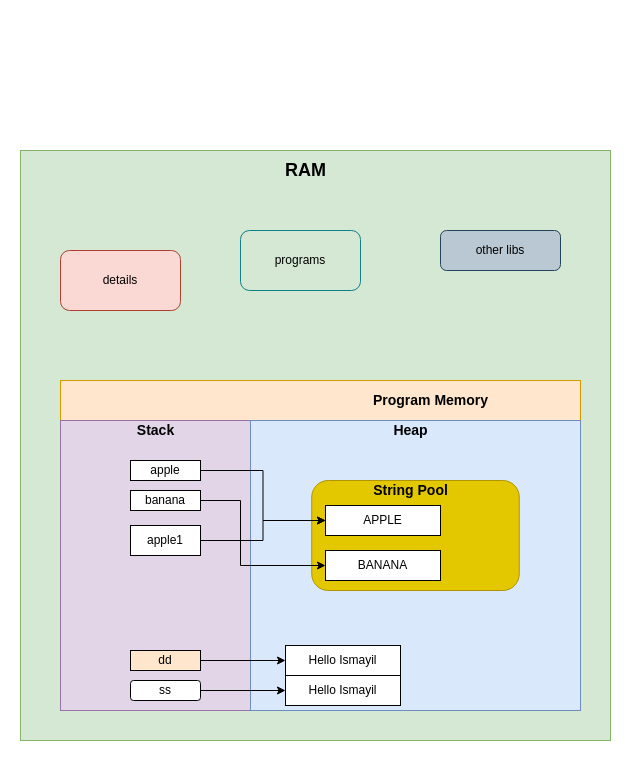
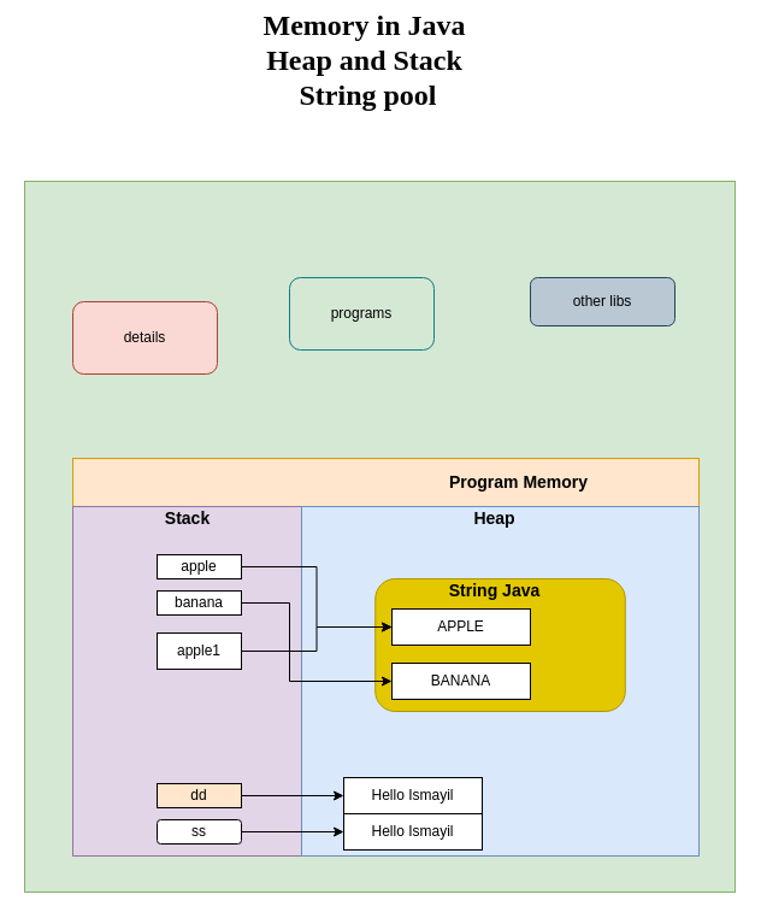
+ <mxCell id="2" value="&lt;font face=&quot;Times New Roman&quot; style=&quot;font-size: 24px&quot;&gt;&lt;b&gt;Memory in Java&amp;nbsp;&lt;br&gt;Heap and Stack&amp;nbsp;&lt;br&gt;String pool&lt;/b&gt;&lt;/font&gt;" style="text;html=1;align=center;verticalAlign=middle;resizable=0;points=[];autosize=1;strokeColor=none;fillColor=none;" vertex="1" parent="1"><mxGeometry x="210" y="20" width="190" height="60" as="geometry" /></mxCell>
- <mxCell id="4" value="&lt;b&gt;&lt;font style=&quot;font-size: 18px&quot;&gt;RAM&lt;/font&gt;&lt;/b&gt;" style="text;html=1;align=center;verticalAlign=middle;resizable=0;points=[];autosize=1;strokeColor=none;fillColor=none;" vertex="1" parent="1"><mxGeometry x="275" y="160" width="60" height="20" as="geometry" /></mxCell>
- <mxCell id="23" value="&lt;font style=&quot;font-size: 14px&quot;&gt;&lt;b&gt;String Pool&lt;/b&gt;&lt;/font&gt;" style="text;html=1;align=center;verticalAlign=middle;resizable=0;points=[];autosize=1;strokeColor=none;fillColor=none;" vertex="1" parent="1"><mxGeometry x="365" y="480" width="90" height="20" as="geometry" /></mxCell>
+ <mxCell id="23" value="&lt;font style=&quot;font-size: 14px&quot;&gt;&lt;b&gt;String Java&lt;/b&gt;&lt;/font&gt;" style="text;html=1;align=center;verticalAlign=middle;resizable=0;points=[];autosize=1;strokeColor=none;fillColor=none;" vertex="1" parent="1"><mxGeometry x="365" y="480" width="90" height="20" as="geometry" /></mxCell>
